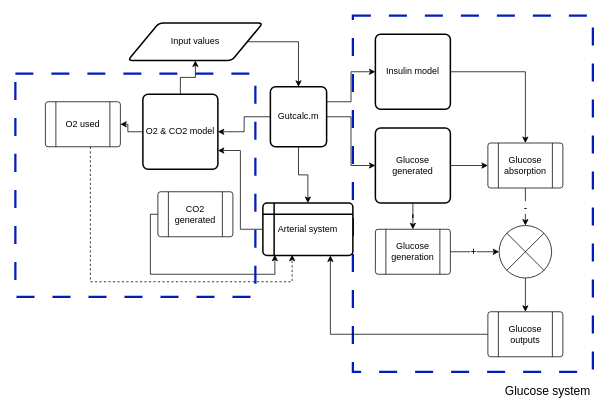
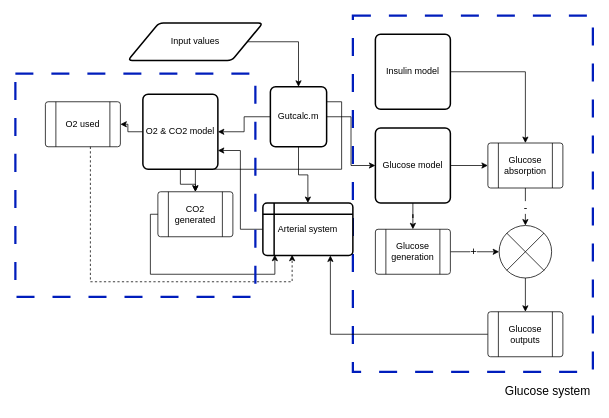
- <mxCell id="6" style="edgeStyle=orthogonalEdgeStyle;rounded=0;orthogonalLoop=1;jettySize=auto;html=1;exitX=1;exitY=0.25;exitDx=0;exitDy=0;entryX=0;entryY=0.5;entryDx=0;entryDy=0;" parent="1" source="9" target="14" edge="1"><mxGeometry relative="1" as="geometry" /></mxCell>
+ <mxCell id="6" style="edgeStyle=orthogonalEdgeStyle;rounded=0;orthogonalLoop=1;jettySize=auto;html=1;exitX=1;exitY=0.25;exitDx=0;exitDy=0;" parent="1" source="9" target="26" edge="1"><mxGeometry relative="1" as="geometry" /></mxCell>
- <mxCell id="16" value="" style="edgeStyle=orthogonalEdgeStyle;rounded=0;orthogonalLoop=1;jettySize=auto;html=1;" parent="1" source="17" target="4" edge="1"><mxGeometry relative="1" as="geometry" /></mxCell>
+ <mxCell id="16" value="" style="edgeStyle=orthogonalEdgeStyle;rounded=0;orthogonalLoop=1;jettySize=auto;html=1;" parent="1" source="17" target="26" edge="1"><mxGeometry relative="1" as="geometry" /></mxCell>
- <mxCell id="12" value="Glucose generated" style="rounded=1;whiteSpace=wrap;html=1;absoluteArcSize=1;arcSize=14;strokeWidth=2;" parent="1" vertex="1"><mxGeometry x="500" y="170" width="100" height="100" as="geometry" /></mxCell>
+ <mxCell id="12" value="Glucose model" style="rounded=1;whiteSpace=wrap;html=1;absoluteArcSize=1;arcSize=14;strokeWidth=2;" parent="1" vertex="1"><mxGeometry x="500" y="170" width="100" height="100" as="geometry" /></mxCell>
